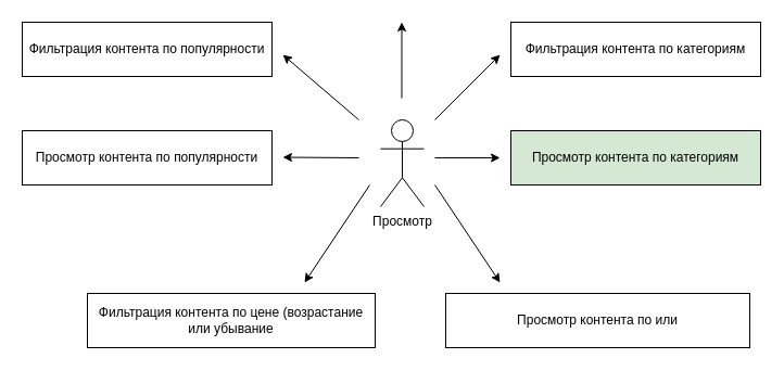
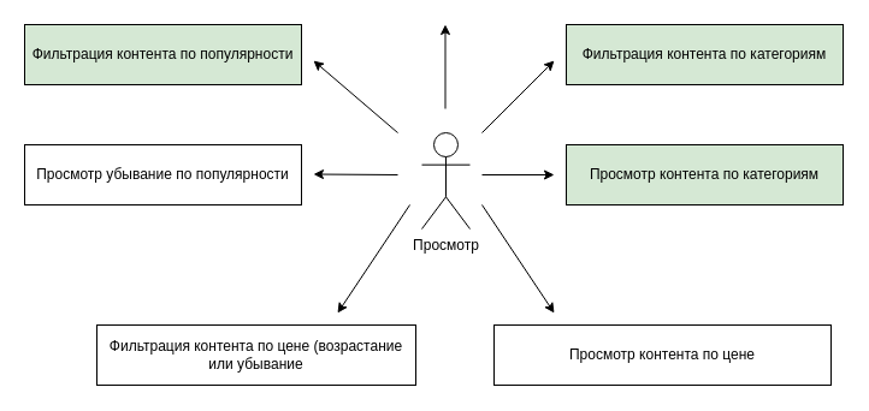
- <mxCell id="10" value="Фильтрация контента по популярности" style="rounded=0;whiteSpace=wrap;html=1;" vertex="1" parent="1"><mxGeometry x="20" y="20" width="230" height="50" as="geometry" /></mxCell>
+ <mxCell id="10" value="Фильтрация контента по популярности" style="rounded=0;whiteSpace=wrap;html=1;fillColor=#d5e8d4;" vertex="1" parent="1"><mxGeometry x="20" y="20" width="230" height="50" as="geometry" /></mxCell>
- <mxCell id="9" value="Фильтрация контента по категориям" style="rounded=0;whiteSpace=wrap;html=1;" vertex="1" parent="1"><mxGeometry x="470" y="20" width="230" height="50" as="geometry" /></mxCell>
+ <mxCell id="9" value="Фильтрация контента по категориям" style="rounded=0;whiteSpace=wrap;html=1;fillColor=#d5e8d4;" vertex="1" parent="1"><mxGeometry x="470" y="20" width="230" height="50" as="geometry" /></mxCell>
- <mxCell id="5" value="Просмотр контента по популярности" style="rounded=0;whiteSpace=wrap;html=1;" vertex="1" parent="1"><mxGeometry x="20" y="120" width="230" height="50" as="geometry" /></mxCell>
+ <mxCell id="5" value="Просмотр убывание по популярности" style="rounded=0;whiteSpace=wrap;html=1;" vertex="1" parent="1"><mxGeometry x="20" y="120" width="230" height="50" as="geometry" /></mxCell>
- <mxCell id="7" value="Просмотр контента по или" style="rounded=0;whiteSpace=wrap;html=1;" vertex="1" parent="1"><mxGeometry x="410" y="270" width="280" height="50" as="geometry" /></mxCell>
+ <mxCell id="7" value="Просмотр контента по цене" style="rounded=0;whiteSpace=wrap;html=1;" vertex="1" parent="1"><mxGeometry x="410" y="270" width="280" height="50" as="geometry" /></mxCell>
